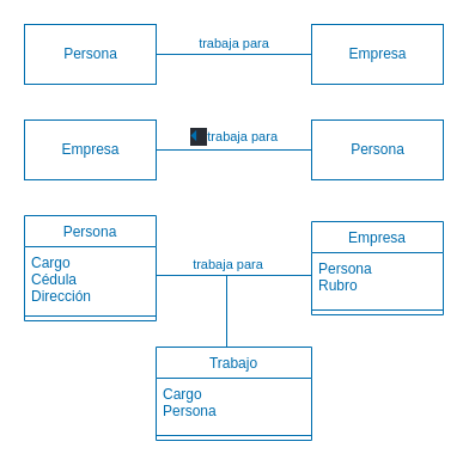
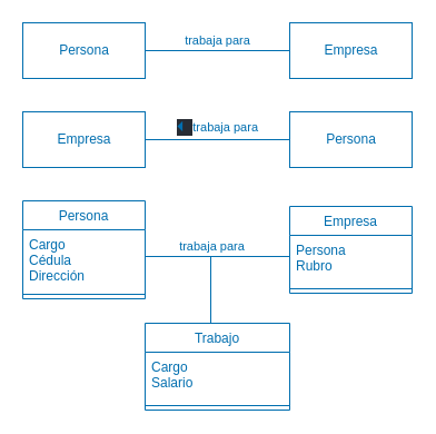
- <mxCell id="16" value="Cargo&#10;Persona" style="text;strokeColor=none;fillColor=none;align=left;verticalAlign=top;spacingLeft=4;spacingRight=4;overflow=hidden;rotatable=0;points=[[0,0.5],[1,0.5]];portConstraint=eastwest;fontStyle=0;fontColor=#006EAF;" parent="15" vertex="1"><mxGeometry y="26" width="130" height="44" as="geometry" /></mxCell>
+ <mxCell id="16" value="Cargo&#10;Salario" style="text;strokeColor=none;fillColor=none;align=left;verticalAlign=top;spacingLeft=4;spacingRight=4;overflow=hidden;rotatable=0;points=[[0,0.5],[1,0.5]];portConstraint=eastwest;fontStyle=0;fontColor=#006EAF;" parent="15" vertex="1"><mxGeometry y="26" width="130" height="44" as="geometry" /></mxCell>
